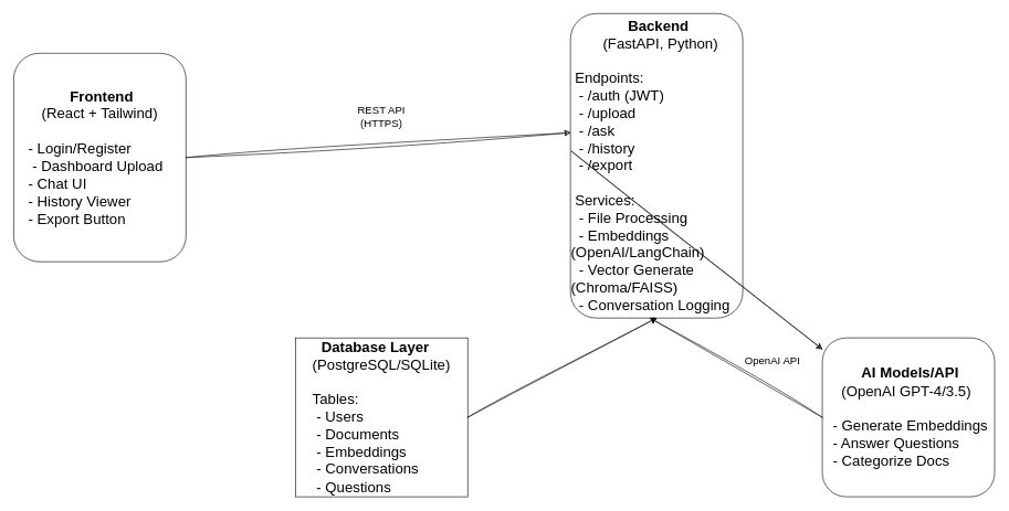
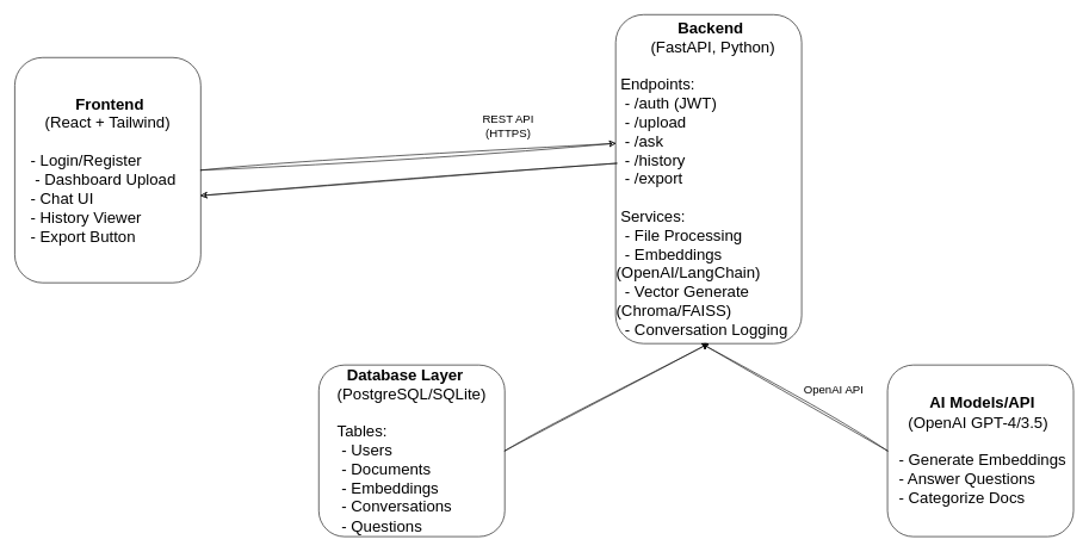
- <mxCell id="6" value="&lt;span style=&quot;font-size: 16px;&quot;&gt;REST API (HTTPS)&lt;/span&gt;" style="text;html=1;align=center;verticalAlign=middle;whiteSpace=wrap;rounded=0;fontFamily=Helvetica;" vertex="1" parent="1"><mxGeometry x="520" y="150" width="110" height="50" as="geometry" /></mxCell>
+ <mxCell id="6" value="&lt;span style=&quot;font-size: 16px;&quot;&gt;REST API (HTTPS)&lt;/span&gt;" style="text;html=1;align=center;verticalAlign=middle;whiteSpace=wrap;rounded=0;fontFamily=Helvetica;" vertex="1" parent="1"><mxGeometry x="655" y="150" width="110" height="50" as="geometry" /></mxCell>
- <mxCell id="5" value="" style="endArrow=classic;html=1;rounded=0;sketch=1;hachureGap=4;jiggle=2;curveFitting=1;fontFamily=Architects Daughter;fontSource=https%3A%2F%2Ffonts.googleapis.com%2Fcss%3Ffamily%3DArchitects%2BDaughter;exitX=0.006;exitY=0.452;exitDx=0;exitDy=0;exitPerimeter=0;" edge="1" parent="1" source="3" target="8"><mxGeometry width="50" height="50" relative="1" as="geometry"><mxPoint x="550" y="300" as="sourcePoint" /><mxPoint x="600" y="250" as="targetPoint" /></mxGeometry></mxCell>
+ <mxCell id="5" value="" style="endArrow=classic;html=1;rounded=0;sketch=1;hachureGap=4;jiggle=2;curveFitting=1;fontFamily=Architects Daughter;fontSource=https%3A%2F%2Ffonts.googleapis.com%2Fcss%3Ffamily%3DArchitects%2BDaughter;entryX=1;entryY=0.613;entryDx=0;entryDy=0;entryPerimeter=0;exitX=0.006;exitY=0.452;exitDx=0;exitDy=0;exitPerimeter=0;" edge="1" parent="1" source="3" target="2"><mxGeometry width="50" height="50" relative="1" as="geometry"><mxPoint x="550" y="300" as="sourcePoint" /><mxPoint x="600" y="250" as="targetPoint" /></mxGeometry></mxCell>
- <mxCell id="7" value="&lt;div&gt;&lt;span style=&quot;font-size: 22px;&quot;&gt;&amp;nbsp;&lt;b&gt;Database Layer&lt;/b&gt;&amp;nbsp; &amp;nbsp;&amp;nbsp;&lt;/span&gt;&lt;/div&gt;&lt;div&gt;&lt;span style=&quot;font-size: 22px;&quot;&gt;&amp;nbsp;(PostgreSQL/SQLite)&amp;nbsp;&lt;/span&gt;&lt;/div&gt;&lt;div&gt;&lt;span style=&quot;font-size: 22px;&quot;&gt;&amp;nbsp; &amp;nbsp; &amp;nbsp; &amp;nbsp; &amp;nbsp; &amp;nbsp; &amp;nbsp; &amp;nbsp; &amp;nbsp; &amp;nbsp; &amp;nbsp;&lt;/span&gt;&lt;/div&gt;&lt;div style=&quot;text-align: left;&quot;&gt;&lt;span style=&quot;font-size: 22px;&quot;&gt;&amp;nbsp;Tables:&amp;nbsp; &amp;nbsp; &amp;nbsp; &amp;nbsp; &amp;nbsp; &amp;nbsp; &amp;nbsp;&lt;/span&gt;&lt;/div&gt;&lt;div style=&quot;text-align: left;&quot;&gt;&lt;span style=&quot;font-size: 22px;&quot;&gt;&amp;nbsp; - Users&amp;nbsp; &amp;nbsp; &amp;nbsp; &amp;nbsp; &amp;nbsp; &amp;nbsp;&amp;nbsp;&lt;/span&gt;&lt;/div&gt;&lt;div style=&quot;text-align: left;&quot;&gt;&lt;span style=&quot;font-size: 22px;&quot;&gt;&amp;nbsp; - Documents&amp;nbsp; &amp;nbsp; &amp;nbsp; &amp;nbsp;&amp;nbsp;&lt;/span&gt;&lt;/div&gt;&lt;div style=&quot;text-align: left;&quot;&gt;&lt;span style=&quot;font-size: 22px;&quot;&gt;&amp;nbsp; - Embeddings&amp;nbsp; &amp;nbsp; &amp;nbsp; &amp;nbsp;&lt;/span&gt;&lt;/div&gt;&lt;div style=&quot;text-align: left;&quot;&gt;&lt;span style=&quot;font-size: 22px;&quot;&gt;&amp;nbsp; - Conversations&amp;nbsp; &amp;nbsp;&amp;nbsp;&lt;/span&gt;&lt;/div&gt;&lt;div style=&quot;text-align: left;&quot;&gt;&lt;span style=&quot;font-size: 22px;&quot;&gt;&amp;nbsp; - Questions&amp;nbsp; &amp;nbsp; &amp;nbsp;&lt;/span&gt;&lt;/div&gt;" style="whiteSpace=wrap;html=1;fontSize=12;glass=0;strokeWidth=1;shadow=0;rounded=0;" vertex="1" parent="1"><mxGeometry x="445" y="510" width="260" height="240" as="geometry" /></mxCell>
+ <mxCell id="7" value="&lt;div&gt;&lt;span style=&quot;font-size: 22px;&quot;&gt;&amp;nbsp;&lt;b&gt;Database Layer&lt;/b&gt;&amp;nbsp; &amp;nbsp;&amp;nbsp;&lt;/span&gt;&lt;/div&gt;&lt;div&gt;&lt;span style=&quot;font-size: 22px;&quot;&gt;&amp;nbsp;(PostgreSQL/SQLite)&amp;nbsp;&lt;/span&gt;&lt;/div&gt;&lt;div&gt;&lt;span style=&quot;font-size: 22px;&quot;&gt;&amp;nbsp; &amp;nbsp; &amp;nbsp; &amp;nbsp; &amp;nbsp; &amp;nbsp; &amp;nbsp; &amp;nbsp; &amp;nbsp; &amp;nbsp; &amp;nbsp;&lt;/span&gt;&lt;/div&gt;&lt;div style=&quot;text-align: left;&quot;&gt;&lt;span style=&quot;font-size: 22px;&quot;&gt;&amp;nbsp;Tables:&amp;nbsp; &amp;nbsp; &amp;nbsp; &amp;nbsp; &amp;nbsp; &amp;nbsp; &amp;nbsp;&lt;/span&gt;&lt;/div&gt;&lt;div style=&quot;text-align: left;&quot;&gt;&lt;span style=&quot;font-size: 22px;&quot;&gt;&amp;nbsp; - Users&amp;nbsp; &amp;nbsp; &amp;nbsp; &amp;nbsp; &amp;nbsp; &amp;nbsp;&amp;nbsp;&lt;/span&gt;&lt;/div&gt;&lt;div style=&quot;text-align: left;&quot;&gt;&lt;span style=&quot;font-size: 22px;&quot;&gt;&amp;nbsp; - Documents&amp;nbsp; &amp;nbsp; &amp;nbsp; &amp;nbsp;&amp;nbsp;&lt;/span&gt;&lt;/div&gt;&lt;div style=&quot;text-align: left;&quot;&gt;&lt;span style=&quot;font-size: 22px;&quot;&gt;&amp;nbsp; - Embeddings&amp;nbsp; &amp;nbsp; &amp;nbsp; &amp;nbsp;&lt;/span&gt;&lt;/div&gt;&lt;div style=&quot;text-align: left;&quot;&gt;&lt;span style=&quot;font-size: 22px;&quot;&gt;&amp;nbsp; - Conversations&amp;nbsp; &amp;nbsp;&amp;nbsp;&lt;/span&gt;&lt;/div&gt;&lt;div style=&quot;text-align: left;&quot;&gt;&lt;span style=&quot;font-size: 22px;&quot;&gt;&amp;nbsp; - Questions&amp;nbsp; &amp;nbsp; &amp;nbsp;&lt;/span&gt;&lt;/div&gt;" style="rounded=1;whiteSpace=wrap;html=1;fontSize=12;glass=0;strokeWidth=1;shadow=0;" vertex="1" parent="1"><mxGeometry x="445" y="510" width="260" height="240" as="geometry" /></mxCell>
